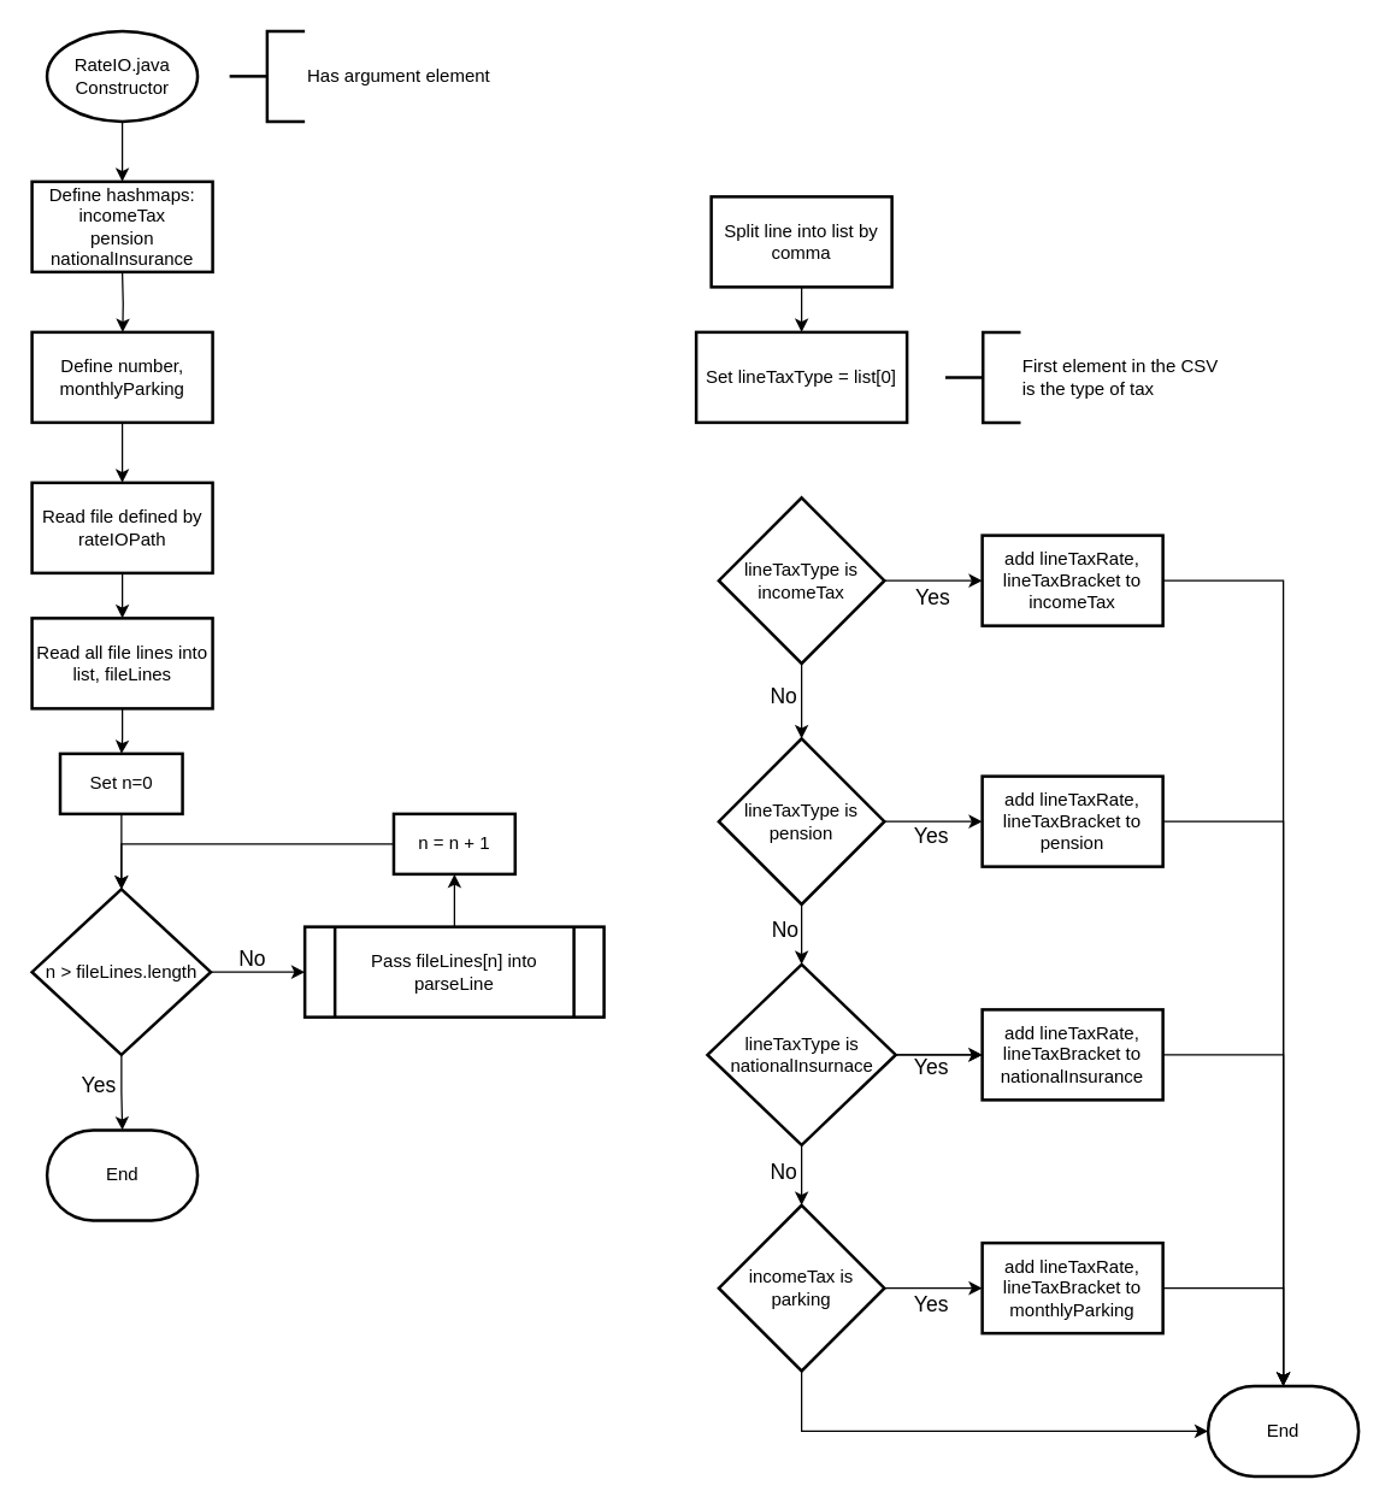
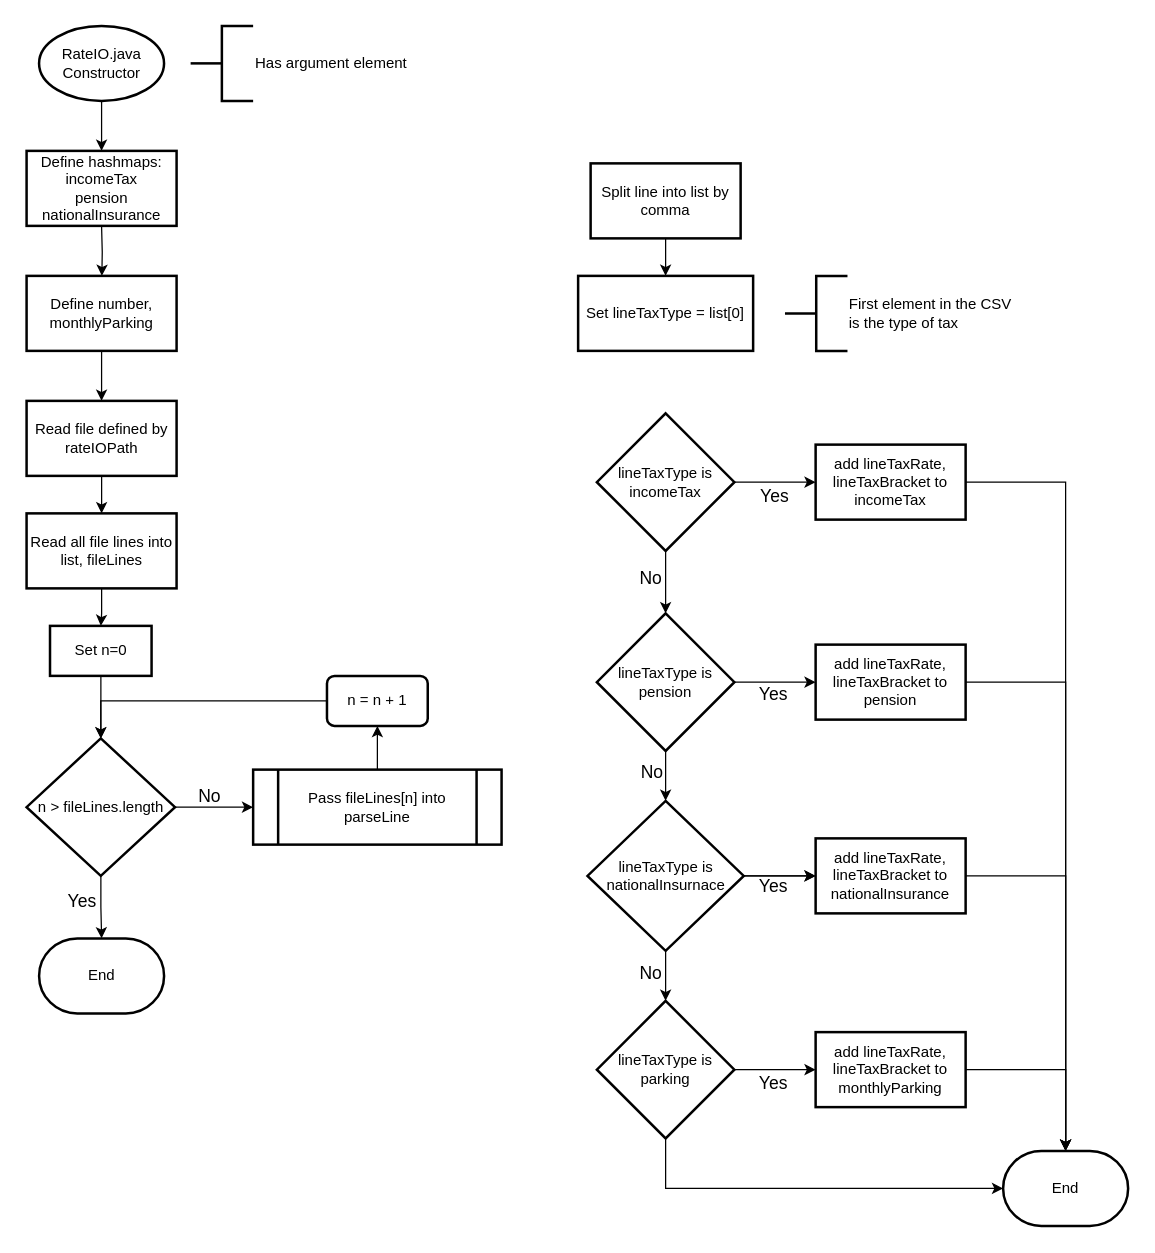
- <mxCell id="19" value="n = n + 1" style="whiteSpace=wrap;html=1;strokeWidth=2;" parent="1" vertex="1"><mxGeometry x="261.08" y="540" width="80.62" height="40" as="geometry" /></mxCell>
+ <mxCell id="19" value="n = n + 1" style="whiteSpace=wrap;html=1;strokeWidth=2;rounded=1;" parent="1" vertex="1"><mxGeometry x="261.08" y="540" width="80.62" height="40" as="geometry" /></mxCell>
- <mxCell id="43" value="incomeTax is parking" style="rhombus;whiteSpace=wrap;html=1;strokeWidth=2;" parent="1" vertex="1"><mxGeometry x="477" y="800" width="110" height="110" as="geometry" /></mxCell>
+ <mxCell id="43" value="lineTaxType is parking" style="rhombus;whiteSpace=wrap;html=1;strokeWidth=2;" parent="1" vertex="1"><mxGeometry x="477" y="800" width="110" height="110" as="geometry" /></mxCell>
